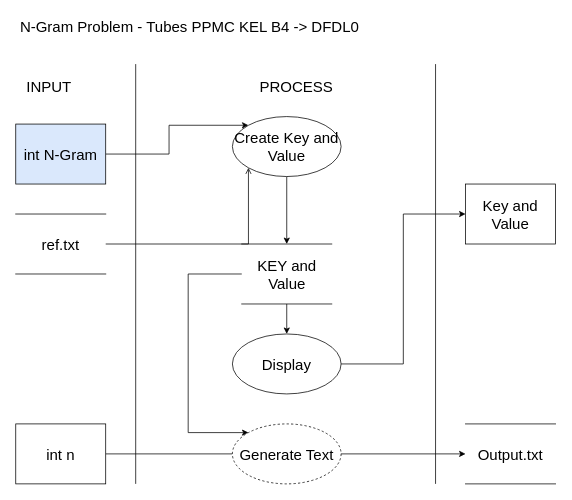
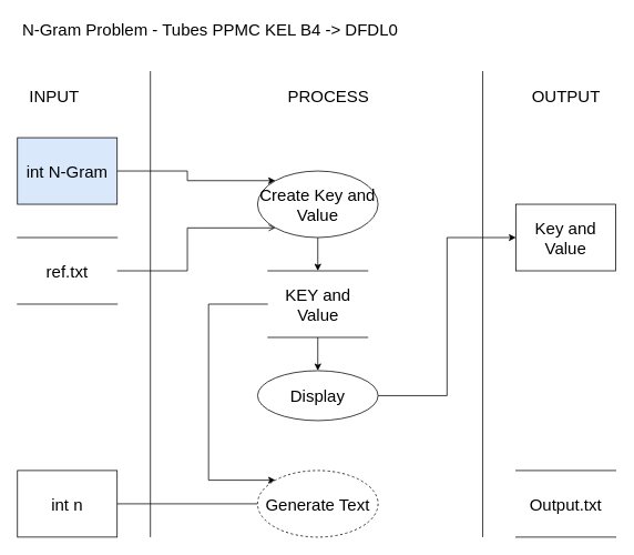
+ <mxCell id="5" value="&lt;font style=&quot;font-size: 20px&quot;&gt;OUTPUT&lt;/font&gt;" style="text;html=1;align=center;verticalAlign=middle;resizable=0;points=[];autosize=1;fontSize=20;" parent="1" vertex="1"><mxGeometry x="630" y="100" width="100" height="30" as="geometry" /></mxCell>
- <mxCell id="16" value="Create Key and Value" style="ellipse;whiteSpace=wrap;html=1;align=center;fontSize=20;" parent="1" vertex="1"><mxGeometry x="309" y="155" width="145" height="80" as="geometry" /></mxCell>
+ <mxCell id="16" value="Create Key and Value" style="ellipse;whiteSpace=wrap;html=1;align=center;fontSize=20;" parent="1" vertex="1"><mxGeometry x="309" y="205" width="145" height="80" as="geometry" /></mxCell>
- <mxCell id="21" value="Display" style="ellipse;whiteSpace=wrap;html=1;align=center;fontSize=20;" parent="1" vertex="1"><mxGeometry x="309" y="445" width="145" height="80" as="geometry" /></mxCell>
+ <mxCell id="21" value="Display" style="ellipse;whiteSpace=wrap;html=1;align=center;fontSize=20;" parent="1" vertex="1"><mxGeometry x="309" y="445" width="145" height="60" as="geometry" /></mxCell>
- <mxCell id="22" style="edgeStyle=orthogonalEdgeStyle;rounded=0;orthogonalLoop=1;jettySize=auto;html=1;exitX=1;exitY=0.5;exitDx=0;exitDy=0;entryX=0;entryY=0.5;entryDx=0;entryDy=0;fontSize=20;" parent="1" source="23" target="24" edge="1"><mxGeometry relative="1" as="geometry" /></mxCell>
